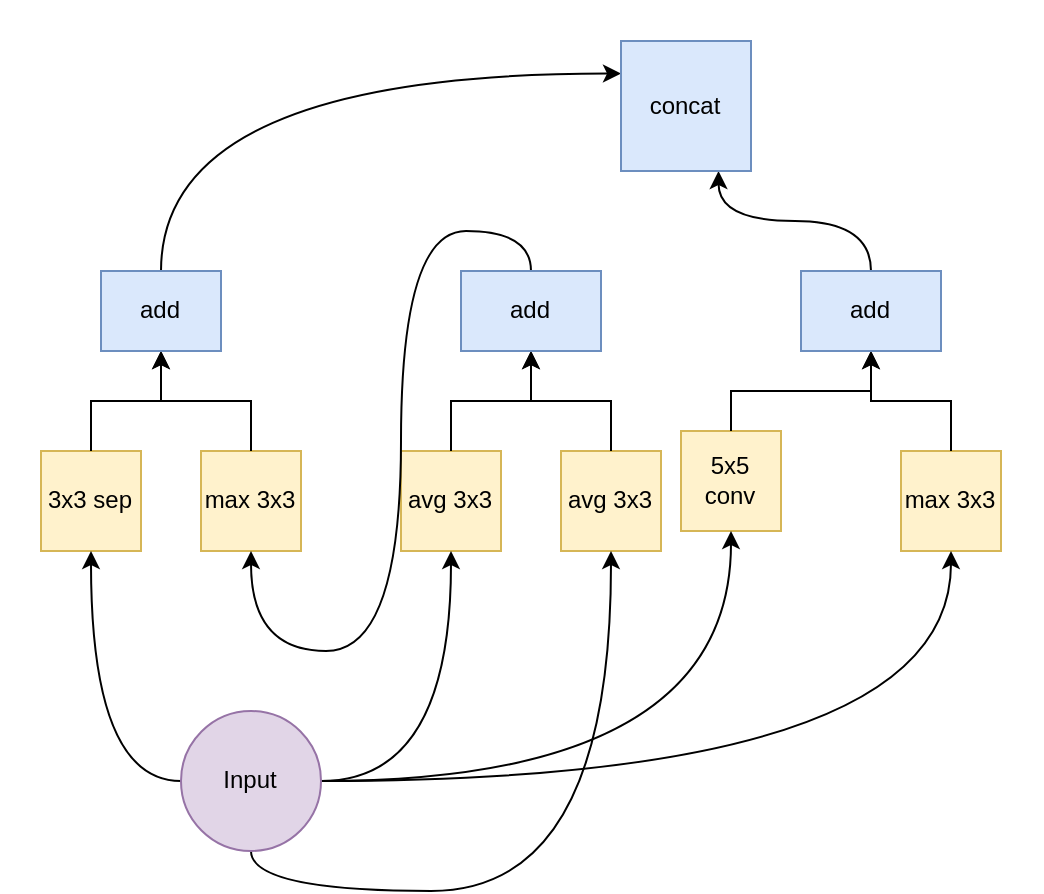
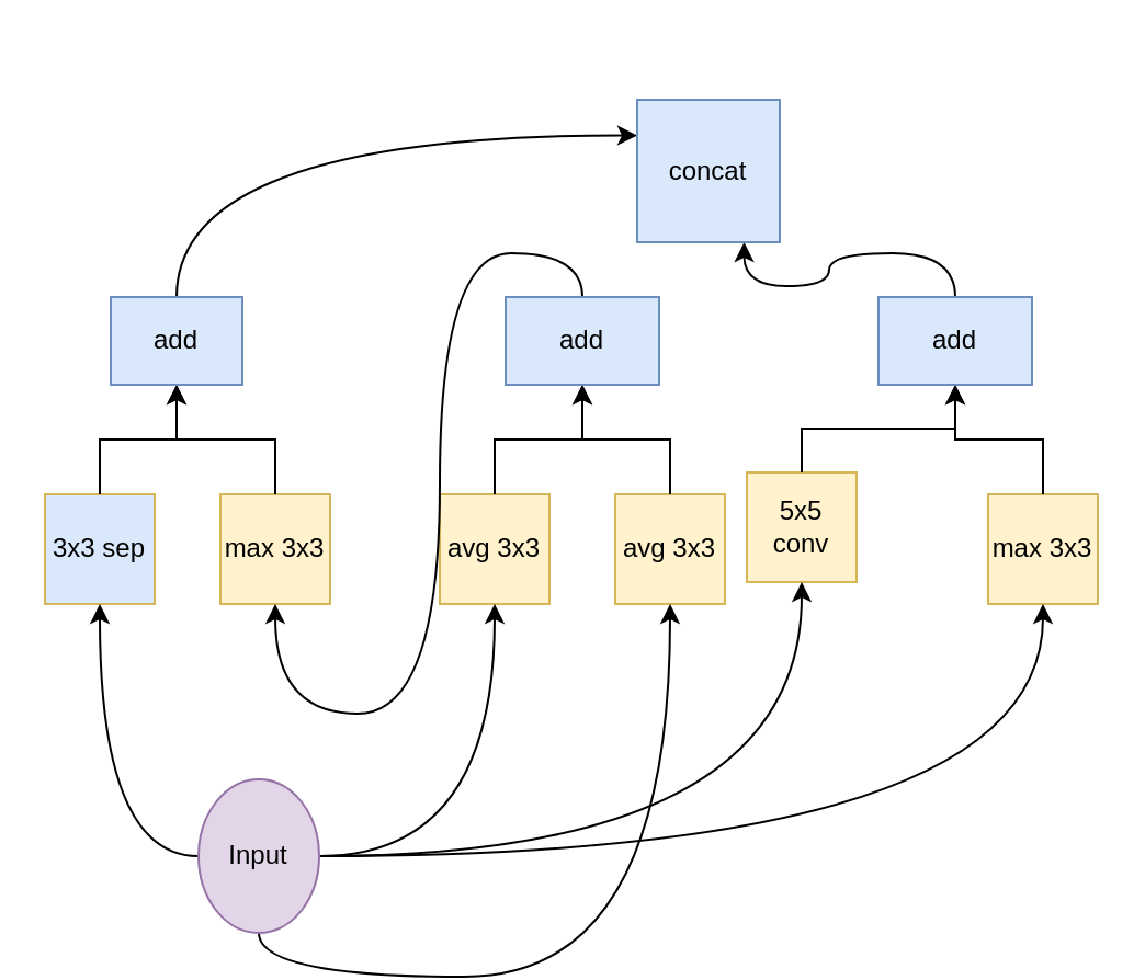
- <mxCell id="26" value="concat" style="whiteSpace=wrap;html=1;aspect=fixed;fillColor=#dae8fc;strokeColor=#6c8ebf;" vertex="1" parent="1"><mxGeometry x="310" y="20" width="65" height="65" as="geometry" /></mxCell>
+ <mxCell id="26" value="concat" style="whiteSpace=wrap;html=1;aspect=fixed;fillColor=#dae8fc;strokeColor=#6c8ebf;" vertex="1" parent="1"><mxGeometry x="290" y="45" width="65" height="65" as="geometry" /></mxCell>
- <mxCell id="2" value="3x3 sep&lt;br&gt;" style="whiteSpace=wrap;html=1;aspect=fixed;fillColor=#fff2cc;strokeColor=#d6b656;" vertex="1" parent="1"><mxGeometry x="20" y="225" width="50" height="50" as="geometry" /></mxCell>
+ <mxCell id="2" value="3x3 sep&lt;br&gt;" style="whiteSpace=wrap;html=1;aspect=fixed;fillColor=#dae8fc;strokeColor=#d6b656;" vertex="1" parent="1"><mxGeometry x="20" y="225" width="50" height="50" as="geometry" /></mxCell>
- <mxCell id="25" value="Input" style="ellipse;whiteSpace=wrap;html=1;aspect=fixed;fillColor=#e1d5e7;strokeColor=#9673a6;" vertex="1" parent="1"><mxGeometry x="90" y="355" width="70" height="70" as="geometry" /></mxCell>
+ <mxCell id="25" value="Input" style="ellipse;whiteSpace=wrap;html=1;aspect=fixed;fillColor=#e1d5e7;strokeColor=#9673a6;" vertex="1" parent="1"><mxGeometry x="90" y="355" width="55" height="70" as="geometry" /></mxCell>
